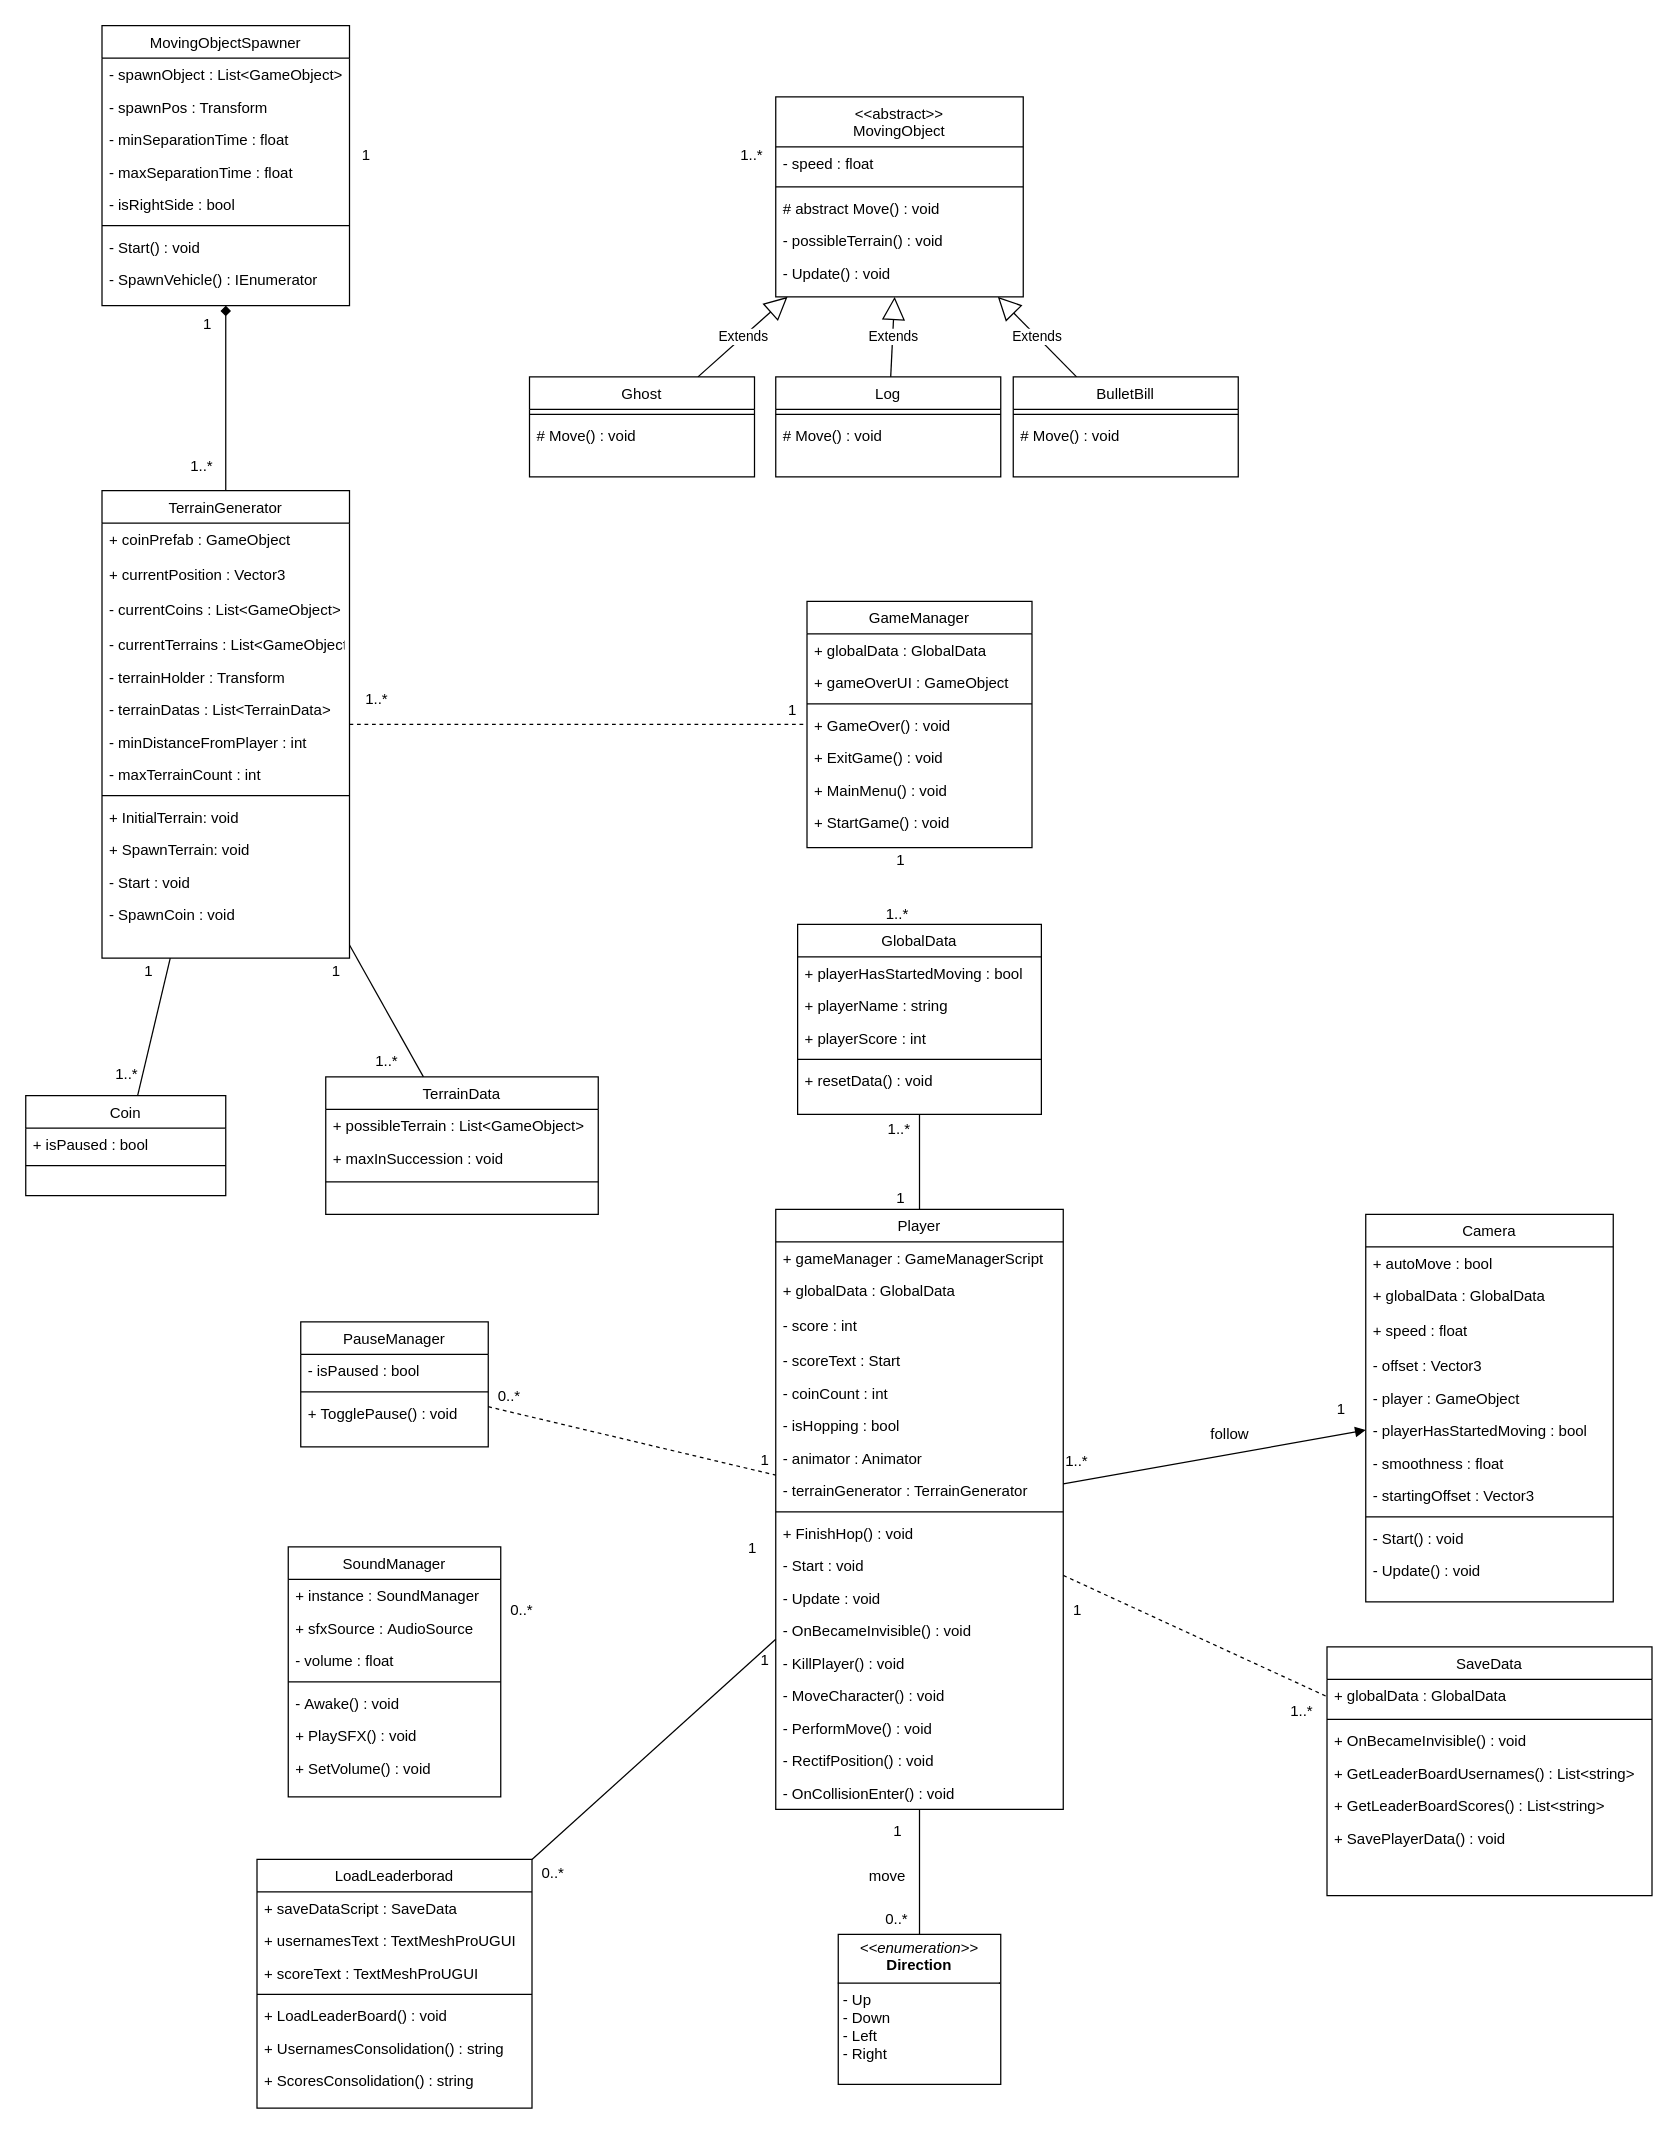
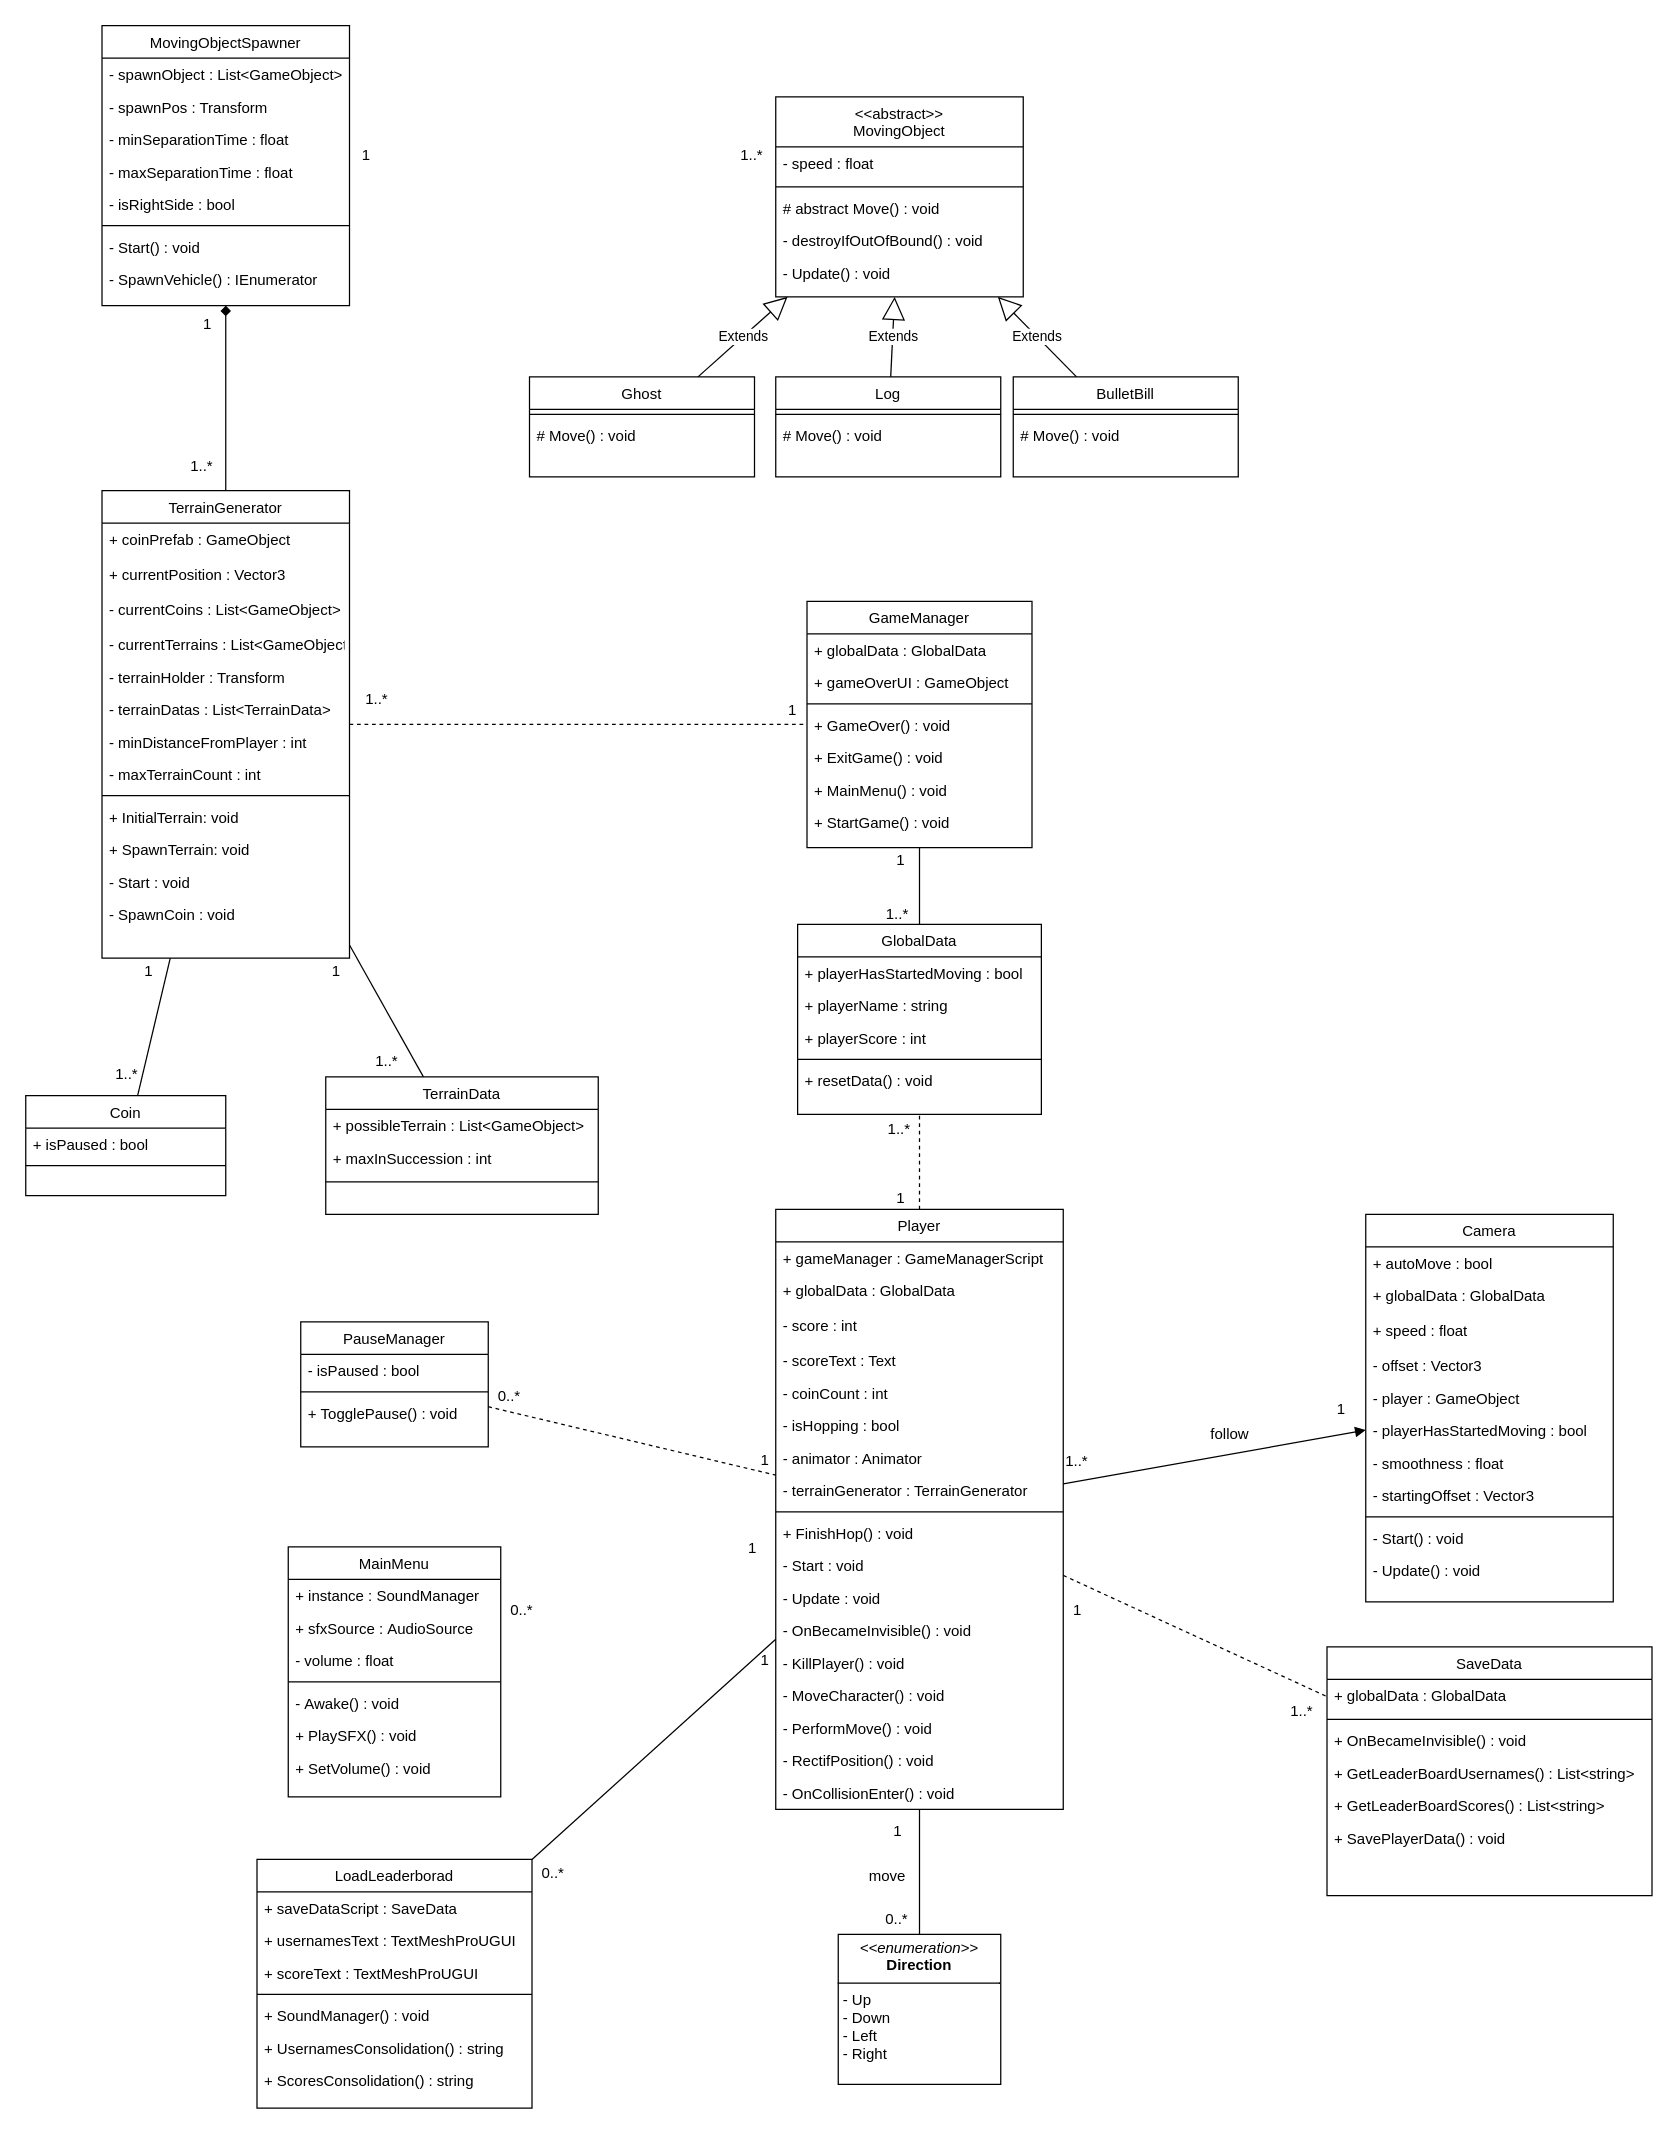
- <mxCell id="55" value="- possibleTerrain() : void" style="text;align=left;verticalAlign=top;spacingLeft=4;spacingRight=4;overflow=hidden;rotatable=0;points=[[0,0.5],[1,0.5]];portConstraint=eastwest;" parent="51" vertex="1"><mxGeometry y="102" width="198" height="26" as="geometry" /></mxCell>
+ <mxCell id="55" value="- destroyIfOutOfBound() : void" style="text;align=left;verticalAlign=top;spacingLeft=4;spacingRight=4;overflow=hidden;rotatable=0;points=[[0,0.5],[1,0.5]];portConstraint=eastwest;" parent="51" vertex="1"><mxGeometry y="102" width="198" height="26" as="geometry" /></mxCell>
+ <mxCell id="120" value="" style="endArrow=none;html=1;rounded=0;" parent="1" source="13" target="5" edge="1"><mxGeometry width="50" height="50" relative="1" as="geometry"><mxPoint x="229" y="570" as="sourcePoint" /><mxPoint x="468" y="552" as="targetPoint" /><Array as="points" /></mxGeometry></mxCell>
- <mxCell id="59" value="+ maxInSuccession : void" style="text;align=left;verticalAlign=top;spacingLeft=4;spacingRight=4;overflow=hidden;rotatable=0;points=[[0,0.5],[1,0.5]];portConstraint=eastwest;rounded=0;shadow=0;html=0;" parent="57" vertex="1"><mxGeometry y="52" width="218" height="28" as="geometry" /></mxCell>
+ <mxCell id="59" value="+ maxInSuccession : int" style="text;align=left;verticalAlign=top;spacingLeft=4;spacingRight=4;overflow=hidden;rotatable=0;points=[[0,0.5],[1,0.5]];portConstraint=eastwest;rounded=0;shadow=0;html=0;" parent="57" vertex="1"><mxGeometry y="52" width="218" height="28" as="geometry" /></mxCell>
- <mxCell id="121" value="" style="endArrow=none;html=1;rounded=0;" parent="1" source="32" target="13" edge="1"><mxGeometry width="50" height="50" relative="1" as="geometry"><mxPoint x="239" y="580" as="sourcePoint" /><mxPoint x="478" y="562" as="targetPoint" /></mxGeometry></mxCell>
+ <mxCell id="121" value="" style="endArrow=none;html=1;rounded=0;dashed=1;" parent="1" source="32" target="13" edge="1"><mxGeometry width="50" height="50" relative="1" as="geometry"><mxPoint x="239" y="580" as="sourcePoint" /><mxPoint x="478" y="562" as="targetPoint" /></mxGeometry></mxCell>
- <mxCell id="36" value="- scoreText : Start" style="text;align=left;verticalAlign=top;spacingLeft=4;spacingRight=4;overflow=hidden;rotatable=0;points=[[0,0.5],[1,0.5]];portConstraint=eastwest;rounded=0;shadow=0;html=0;" parent="32" vertex="1"><mxGeometry y="108" width="230" height="26" as="geometry" /></mxCell>
+ <mxCell id="36" value="- scoreText : Text" style="text;align=left;verticalAlign=top;spacingLeft=4;spacingRight=4;overflow=hidden;rotatable=0;points=[[0,0.5],[1,0.5]];portConstraint=eastwest;rounded=0;shadow=0;html=0;" parent="32" vertex="1"><mxGeometry y="108" width="230" height="26" as="geometry" /></mxCell>
- <mxCell id="128" value="SoundManager" style="swimlane;fontStyle=0;align=center;verticalAlign=top;childLayout=stackLayout;horizontal=1;startSize=26;horizontalStack=0;resizeParent=1;resizeLast=0;collapsible=1;marginBottom=0;rounded=0;shadow=0;strokeWidth=1;" parent="1" vertex="1"><mxGeometry x="230" y="1237" width="170" height="200" as="geometry"><mxRectangle x="130" y="380" width="160" height="26" as="alternateBounds" /></mxGeometry></mxCell>
+ <mxCell id="128" value="MainMenu" style="swimlane;fontStyle=0;align=center;verticalAlign=top;childLayout=stackLayout;horizontal=1;startSize=26;horizontalStack=0;resizeParent=1;resizeLast=0;collapsible=1;marginBottom=0;rounded=0;shadow=0;strokeWidth=1;" parent="1" vertex="1"><mxGeometry x="230" y="1237" width="170" height="200" as="geometry"><mxRectangle x="130" y="380" width="160" height="26" as="alternateBounds" /></mxGeometry></mxCell>
- <mxCell id="141" value="+ LoadLeaderBoard() : void" style="text;align=left;verticalAlign=top;spacingLeft=4;spacingRight=4;overflow=hidden;rotatable=0;points=[[0,0.5],[1,0.5]];portConstraint=eastwest;" parent="136" vertex="1"><mxGeometry y="112" width="220" height="26" as="geometry" /></mxCell>
+ <mxCell id="141" value="+ SoundManager() : void" style="text;align=left;verticalAlign=top;spacingLeft=4;spacingRight=4;overflow=hidden;rotatable=0;points=[[0,0.5],[1,0.5]];portConstraint=eastwest;" parent="136" vertex="1"><mxGeometry y="112" width="220" height="26" as="geometry" /></mxCell>
